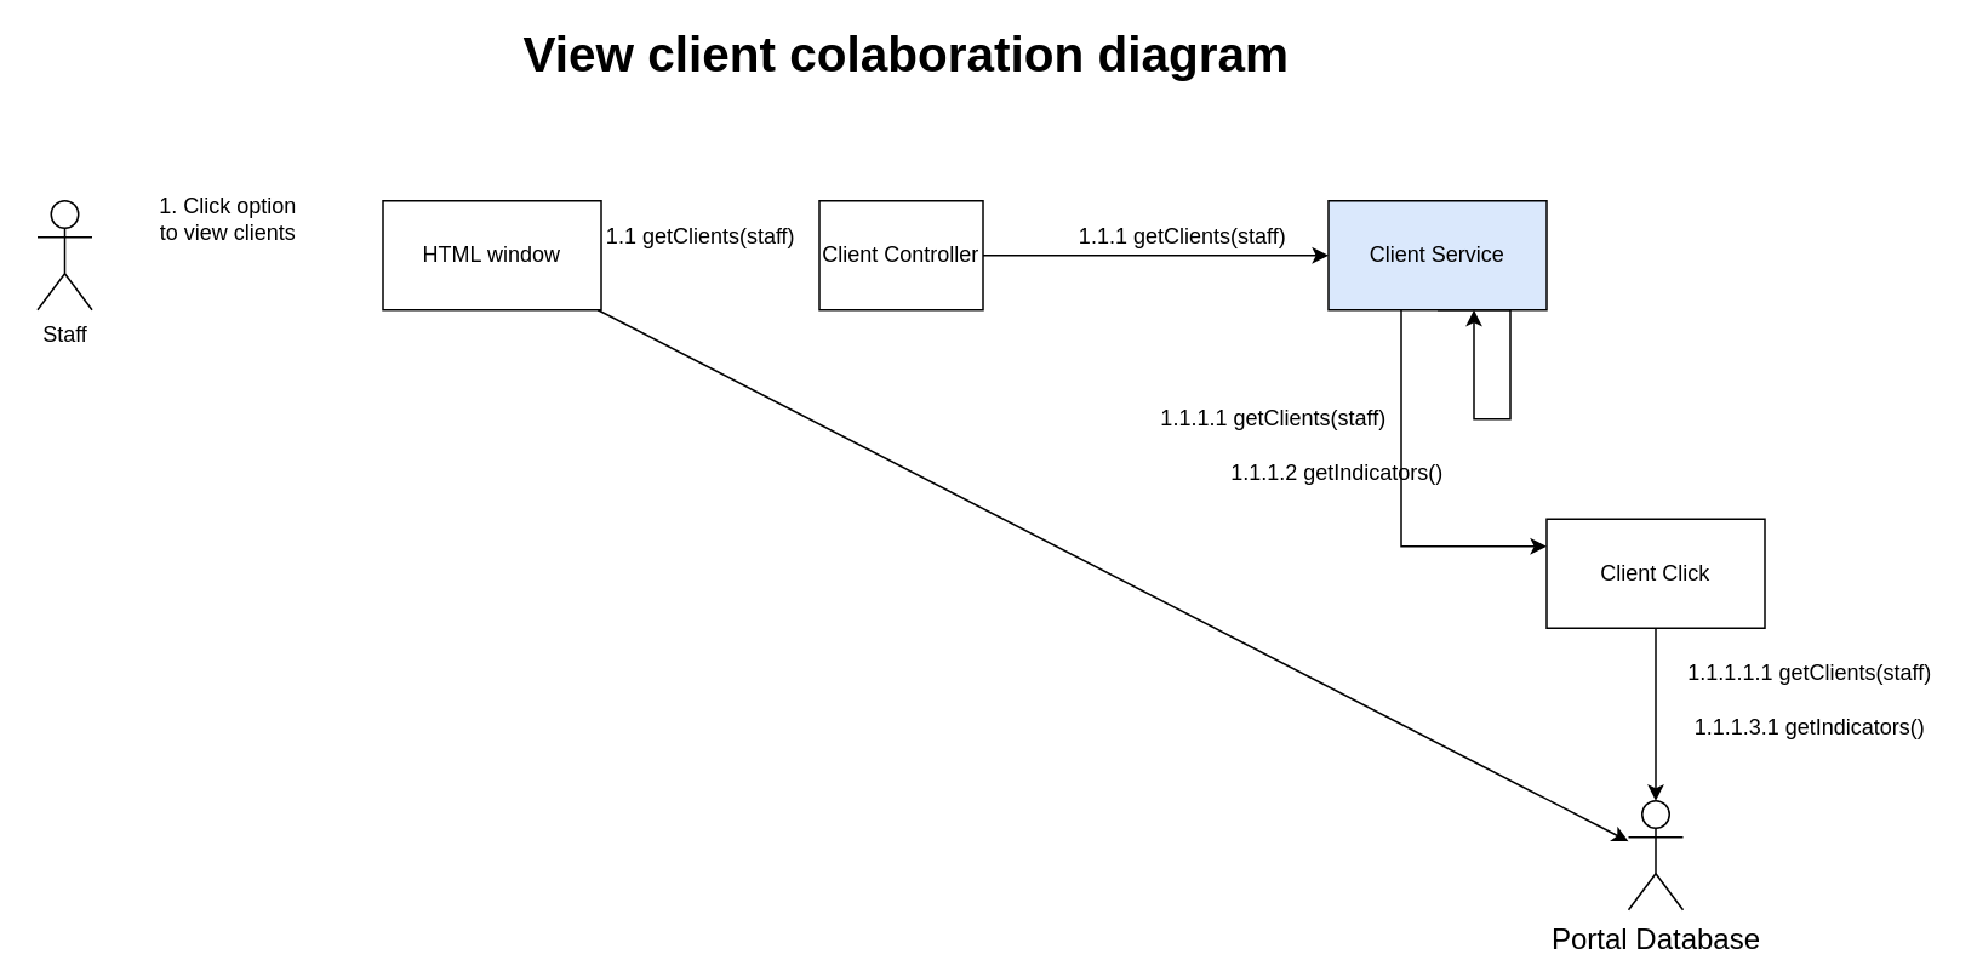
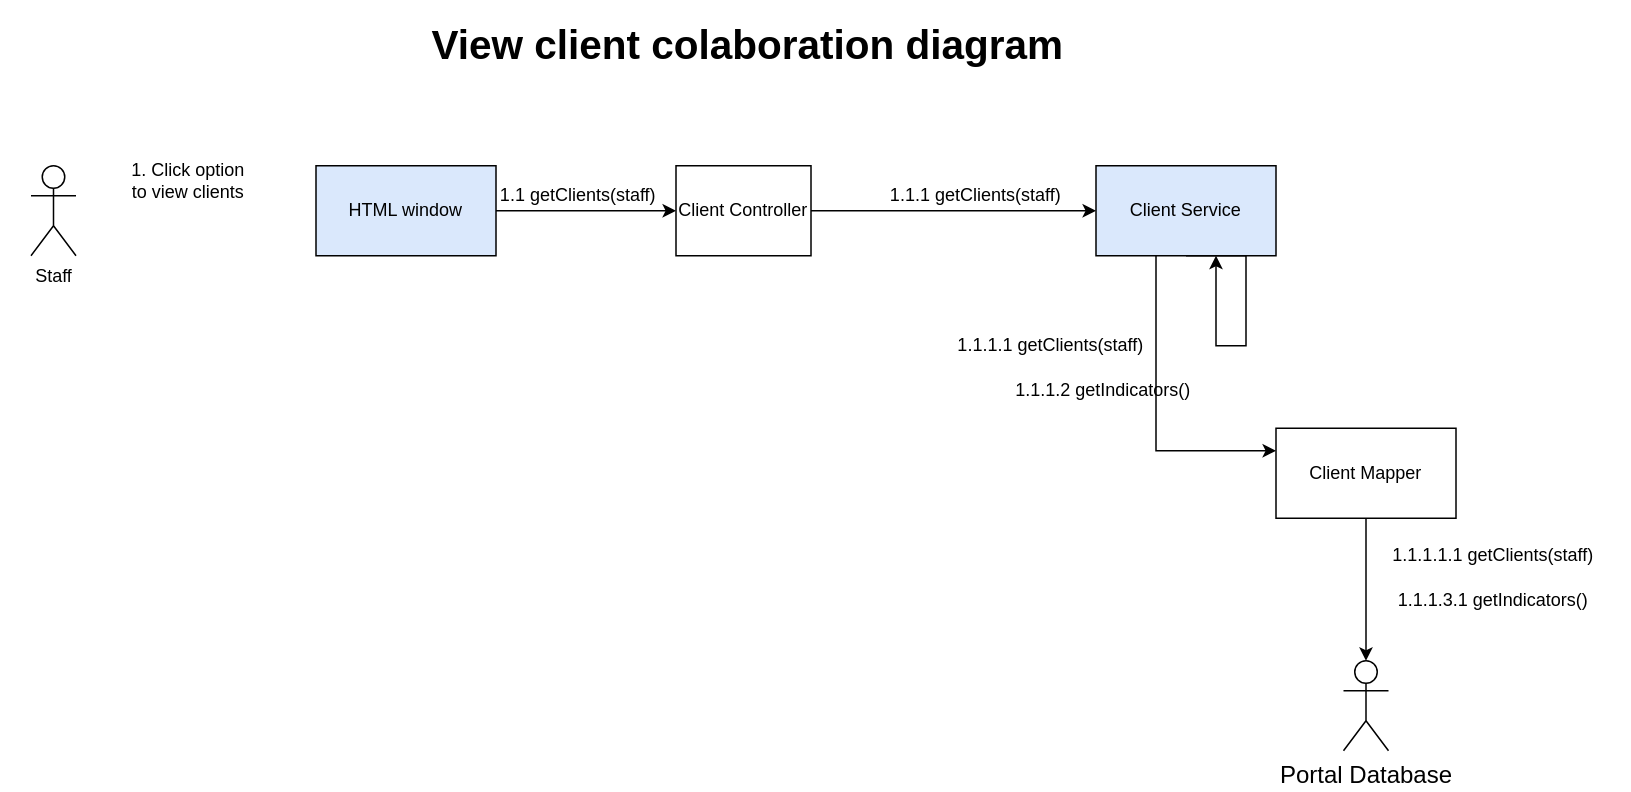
- <mxCell id="2" value="HTML window" style="rounded=0;whiteSpace=wrap;html=1;" parent="1" vertex="1"><mxGeometry x="210" y="110" width="120" height="60" as="geometry" /></mxCell>
+ <mxCell id="2" value="HTML window" style="rounded=0;whiteSpace=wrap;html=1;fillColor=#dae8fc;" parent="1" vertex="1"><mxGeometry x="210" y="110" width="120" height="60" as="geometry" /></mxCell>
- <mxCell id="11" value="" style="endArrow=classic;html=1;fontSize=27;" parent="1" edge="1" target="16" source="2"><mxGeometry width="50" height="50" relative="1" as="geometry"><mxPoint x="280" y="310" as="sourcePoint" /><mxPoint x="458" y="308" as="targetPoint" /></mxGeometry></mxCell>
+ <mxCell id="11" value="" style="endArrow=classic;html=1;fontSize=27;" parent="1" edge="1" target="5" source="2"><mxGeometry width="50" height="50" relative="1" as="geometry"><mxPoint x="280" y="310" as="sourcePoint" /><mxPoint x="458" y="308" as="targetPoint" /></mxGeometry></mxCell>
- <mxCell id="9" value="Client Click" style="rounded=0;whiteSpace=wrap;html=1;" parent="1" vertex="1"><mxGeometry x="850" y="285" width="120" height="60" as="geometry" /></mxCell>
+ <mxCell id="9" value="Client Mapper" style="rounded=0;whiteSpace=wrap;html=1;" parent="1" vertex="1"><mxGeometry x="850" y="285" width="120" height="60" as="geometry" /></mxCell>
